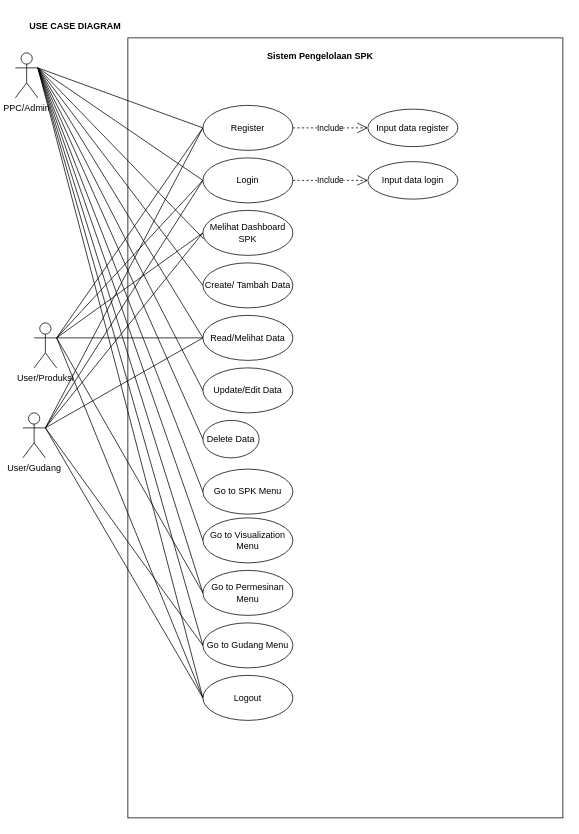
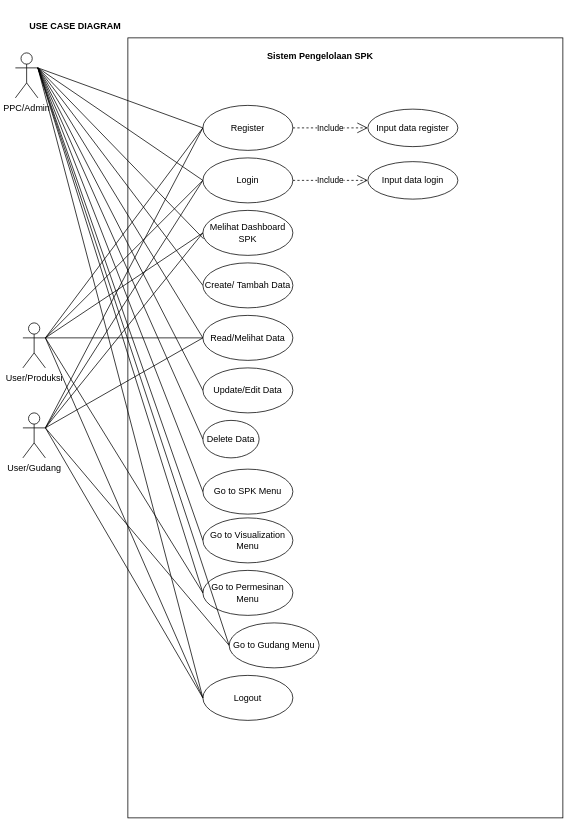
- <mxCell id="34" value="User/Produksi" style="shape=umlActor;verticalLabelPosition=bottom;verticalAlign=top;html=1;" vertex="1" parent="1"><mxGeometry x="45" y="430" width="30" height="60" as="geometry" /></mxCell>
+ <mxCell id="34" value="User/Produksi" style="shape=umlActor;verticalLabelPosition=bottom;verticalAlign=top;html=1;" vertex="1" parent="1"><mxGeometry x="30" y="430" width="30" height="60" as="geometry" /></mxCell>
- <mxCell id="18" value="Go to Gudang Menu" style="ellipse;whiteSpace=wrap;html=1;" vertex="1" parent="1"><mxGeometry x="270" y="830" width="120" height="60" as="geometry" /></mxCell>
+ <mxCell id="18" value="Go to Gudang Menu" style="ellipse;whiteSpace=wrap;html=1;" vertex="1" parent="1"><mxGeometry x="305" y="830" width="120" height="60" as="geometry" /></mxCell>
